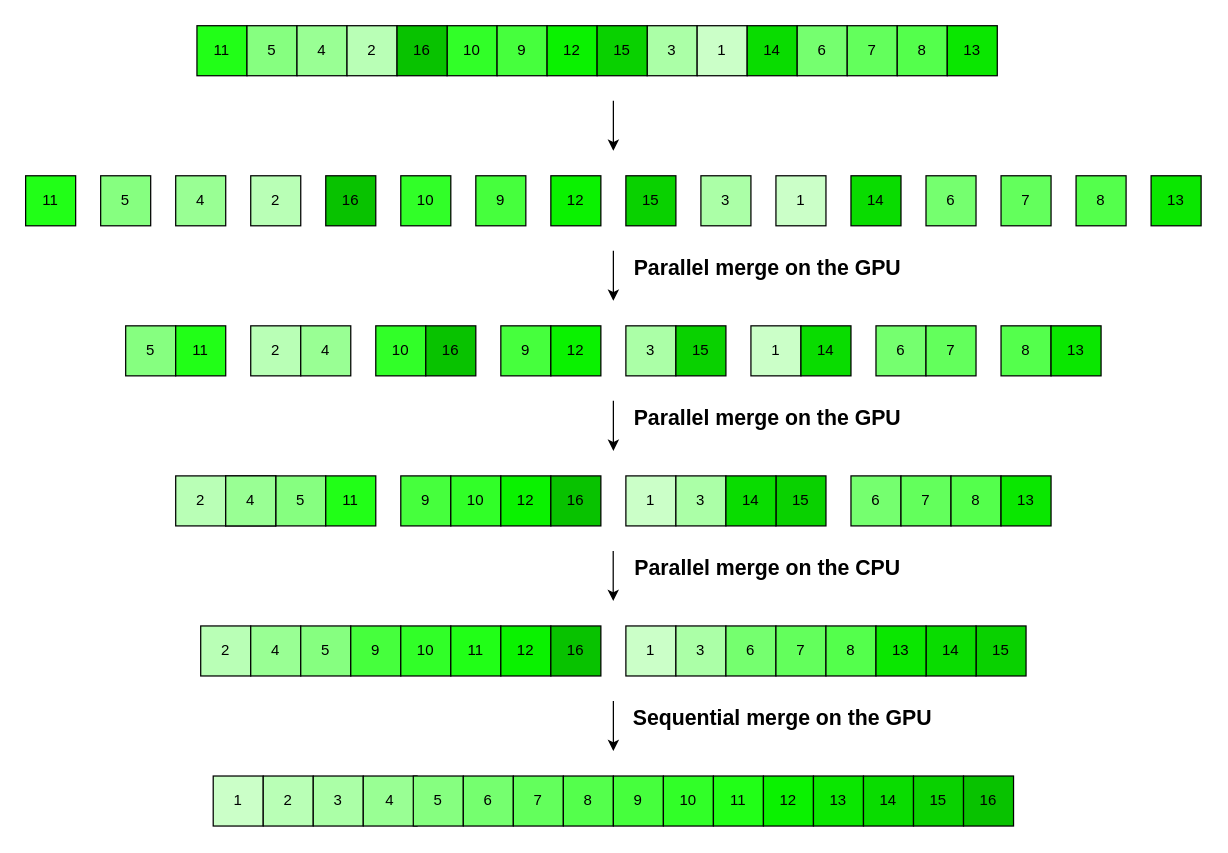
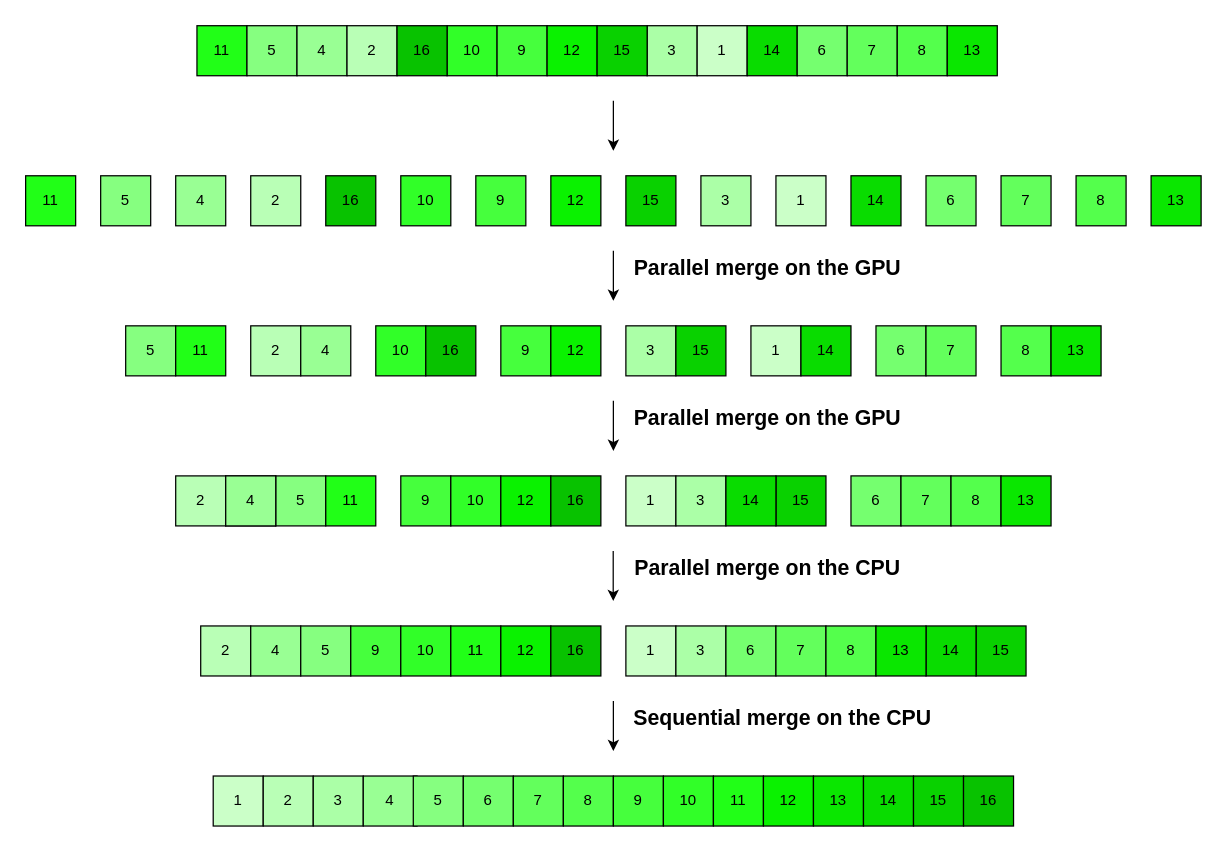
- <mxCell id="107" value="Sequential merge on the GPU" style="text;html=1;align=center;verticalAlign=middle;resizable=0;points=[];autosize=1;fontSize=17;fontStyle=1" vertex="1" parent="1"><mxGeometry x="500" y="560" width="250" height="30" as="geometry" /></mxCell>
+ <mxCell id="107" value="Sequential merge on the CPU" style="text;html=1;align=center;verticalAlign=middle;resizable=0;points=[];autosize=1;fontSize=17;fontStyle=1" vertex="1" parent="1"><mxGeometry x="500" y="560" width="250" height="30" as="geometry" /></mxCell>
